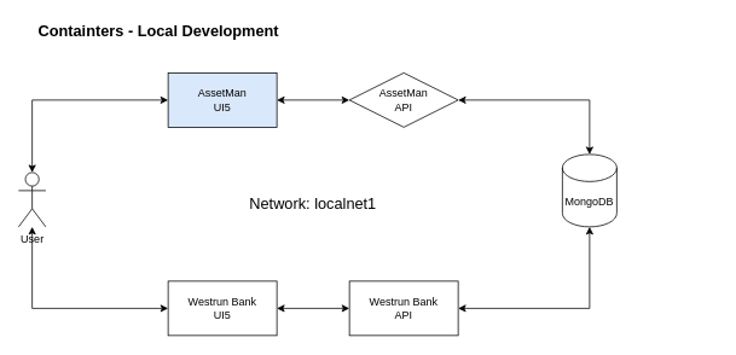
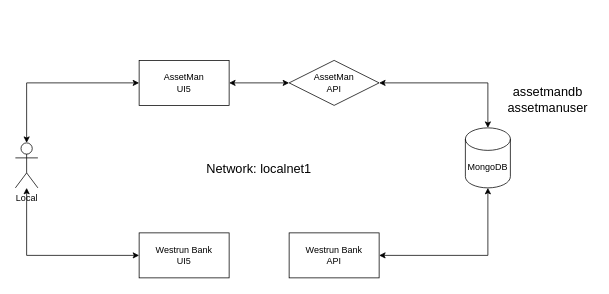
- <mxCell id="14" value="Containters - Local Development&lt;br style=&quot;font-size: 17px;&quot;&gt;" style="text;html=1;strokeColor=none;fillColor=none;align=left;verticalAlign=middle;whiteSpace=wrap;rounded=0;fontSize=17;fontStyle=1" vertex="1" parent="1"><mxGeometry x="40" y="20" width="280" height="30" as="geometry" /></mxCell>
- <mxCell id="7" value="AssetMan&lt;br&gt;UI5" style="rounded=0;whiteSpace=wrap;html=1;fillColor=#dae8fc;" vertex="1" parent="1"><mxGeometry x="185" y="80" width="120" height="60" as="geometry" /></mxCell>
+ <mxCell id="7" value="AssetMan&lt;br&gt;UI5" style="rounded=0;whiteSpace=wrap;html=1;" vertex="1" parent="1"><mxGeometry x="185" y="80" width="120" height="60" as="geometry" /></mxCell>
+ <mxCell id="16" value="assetmandb&lt;br&gt;assetmanuser" style="text;html=1;strokeColor=none;fillColor=none;align=center;verticalAlign=middle;whiteSpace=wrap;rounded=0;fontSize=17;" vertex="1" parent="1"><mxGeometry x="670" y="110" width="120" height="45" as="geometry" /></mxCell>
- <mxCell id="9" value="User" style="shape=umlActor;verticalLabelPosition=bottom;verticalAlign=top;html=1;outlineConnect=0;" vertex="1" parent="1"><mxGeometry x="20" y="190" width="30" height="60" as="geometry" /></mxCell>
+ <mxCell id="9" value="Local" style="shape=umlActor;verticalLabelPosition=bottom;verticalAlign=top;html=1;outlineConnect=0;" vertex="1" parent="1"><mxGeometry x="20" y="190" width="30" height="60" as="geometry" /></mxCell>
- <mxCell id="4" value="" style="edgeStyle=orthogonalEdgeStyle;rounded=0;orthogonalLoop=1;jettySize=auto;html=1;startArrow=classic;startFill=1;exitX=1;exitY=0.5;exitDx=0;exitDy=0;" edge="1" parent="1" source="13" target="11"><mxGeometry relative="1" as="geometry" /></mxCell>
